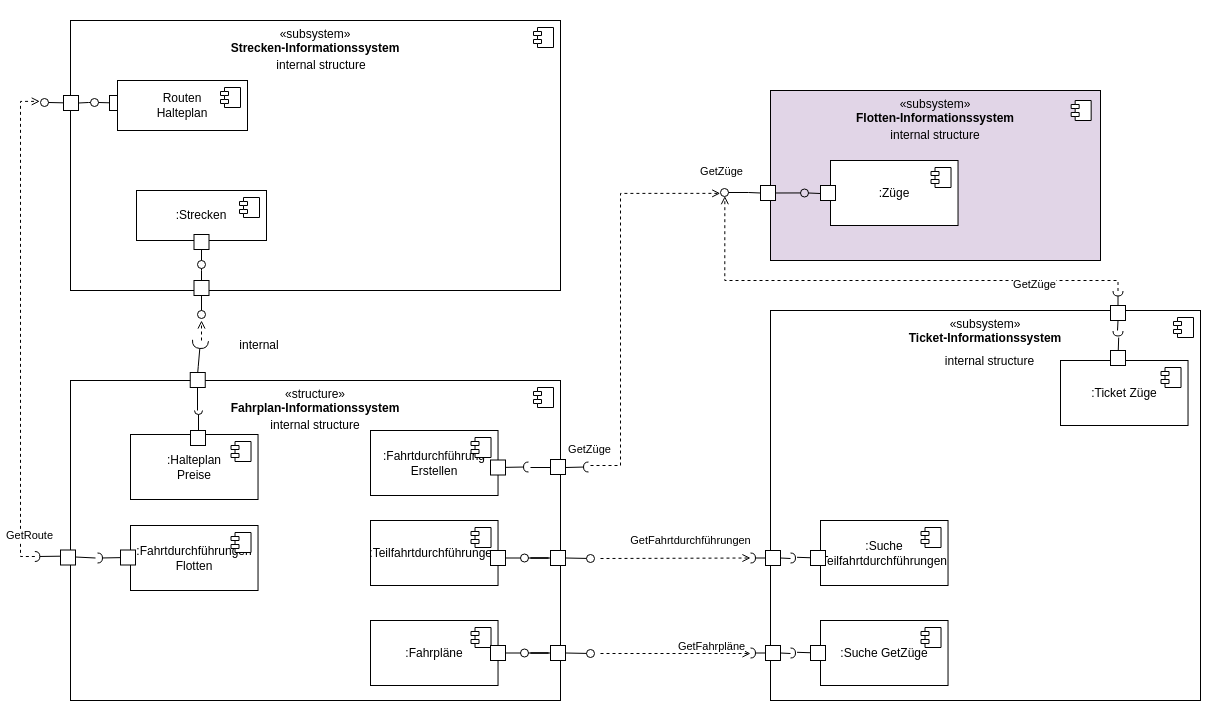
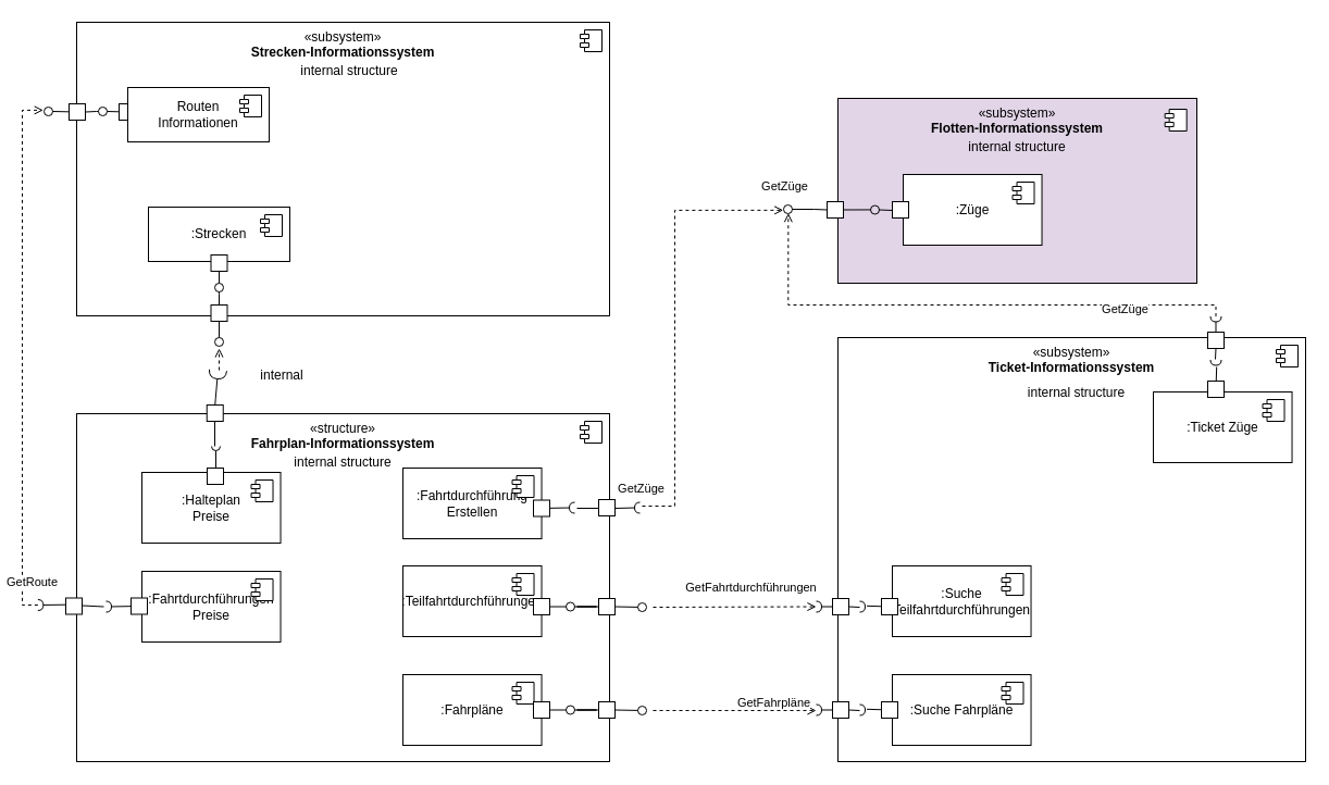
- <mxCell id="66" value="Routen&lt;div&gt;Halteplan&lt;/div&gt;" style="html=1;dropTarget=0;whiteSpace=wrap;" parent="1" vertex="1"><mxGeometry x="117" y="80" width="130" height="50" as="geometry" /></mxCell>
+ <mxCell id="66" value="Routen&lt;div&gt;Informationen&lt;/div&gt;" style="html=1;dropTarget=0;whiteSpace=wrap;" parent="1" vertex="1"><mxGeometry x="117" y="80" width="130" height="50" as="geometry" /></mxCell>
- <mxCell id="32" value=":Fahrtdurchführungen&lt;div&gt;Flotten&lt;/div&gt;" style="html=1;dropTarget=0;whiteSpace=wrap;movable=0;resizable=0;rotatable=0;deletable=0;editable=0;locked=1;connectable=0;" vertex="1" parent="3"><mxGeometry x="60" y="145" width="127.53" height="65" as="geometry" /></mxCell>
+ <mxCell id="32" value=":Fahrtdurchführungen&lt;div&gt;Preise&lt;/div&gt;" style="html=1;dropTarget=0;whiteSpace=wrap;movable=0;resizable=0;rotatable=0;deletable=0;editable=0;locked=1;connectable=0;" vertex="1" parent="3"><mxGeometry x="60" y="145" width="127.53" height="65" as="geometry" /></mxCell>
- <mxCell id="99" value=":Suche GetZüge" style="html=1;dropTarget=0;whiteSpace=wrap;movable=0;resizable=0;rotatable=0;deletable=0;editable=0;locked=1;connectable=0;" parent="1" vertex="1"><mxGeometry x="820" y="620" width="127.53" height="65" as="geometry" /></mxCell>
+ <mxCell id="99" value=":Suche Fahrpläne" style="html=1;dropTarget=0;whiteSpace=wrap;movable=0;resizable=0;rotatable=0;deletable=0;editable=0;locked=1;connectable=0;" parent="1" vertex="1"><mxGeometry x="820" y="620" width="127.53" height="65" as="geometry" /></mxCell>
